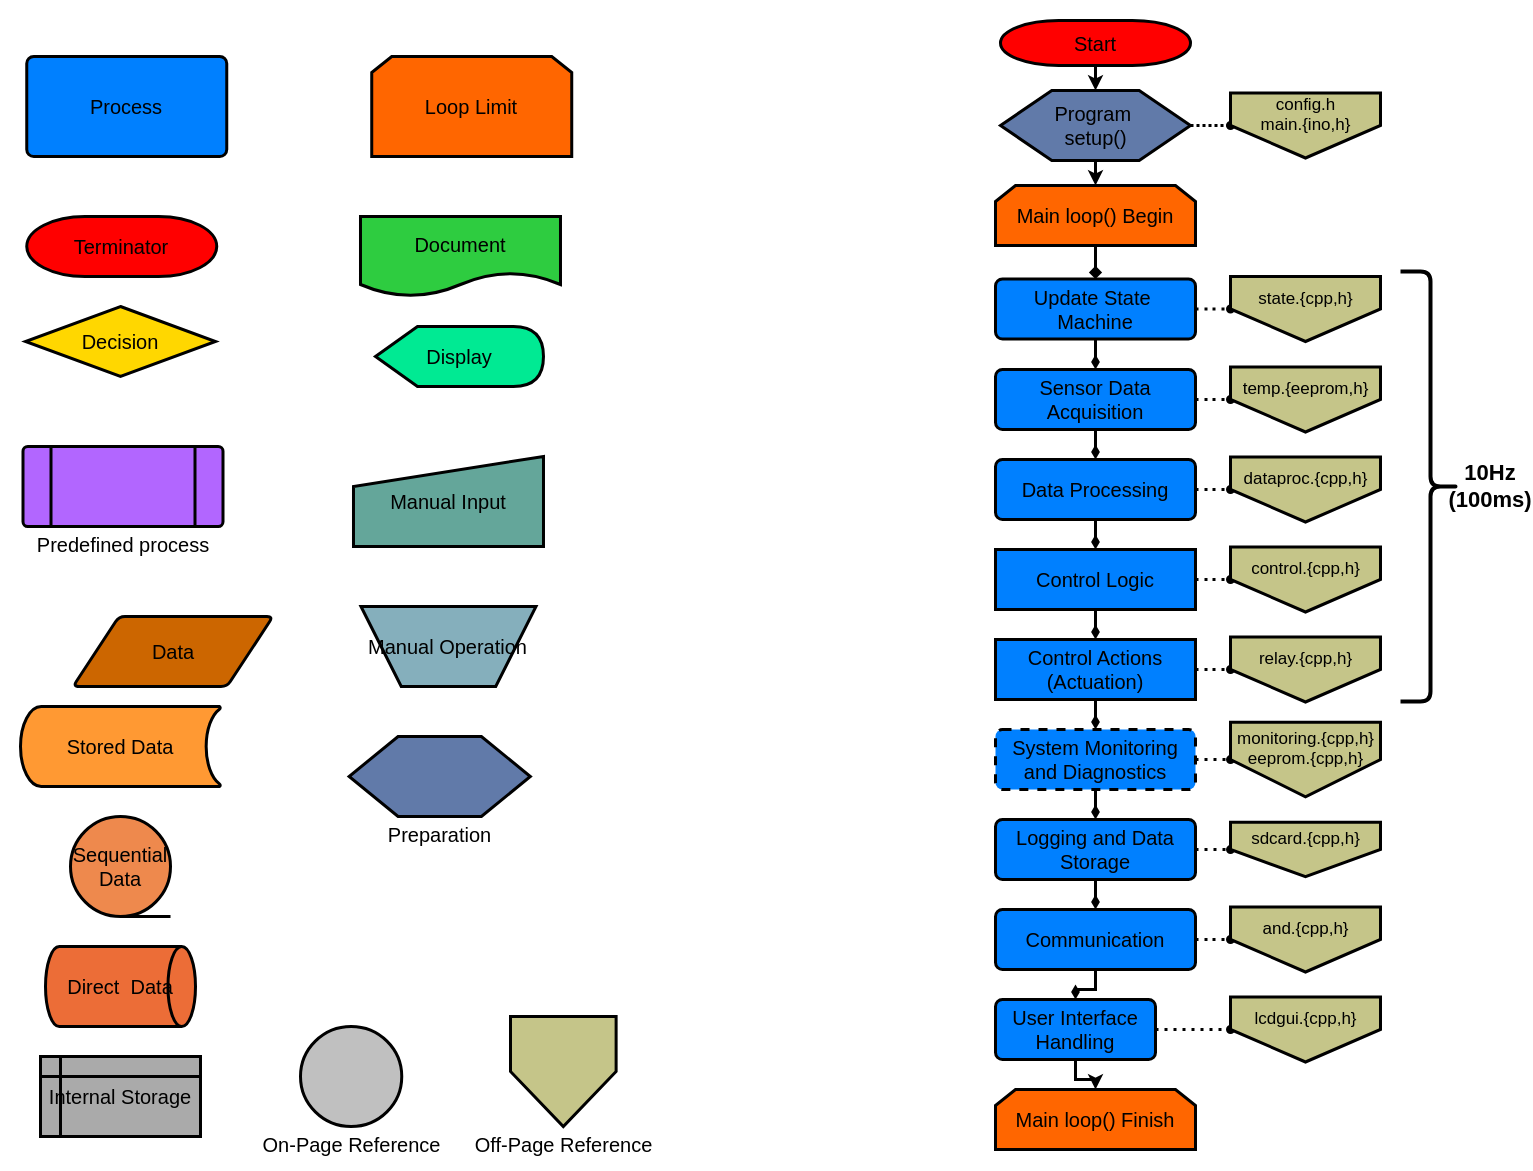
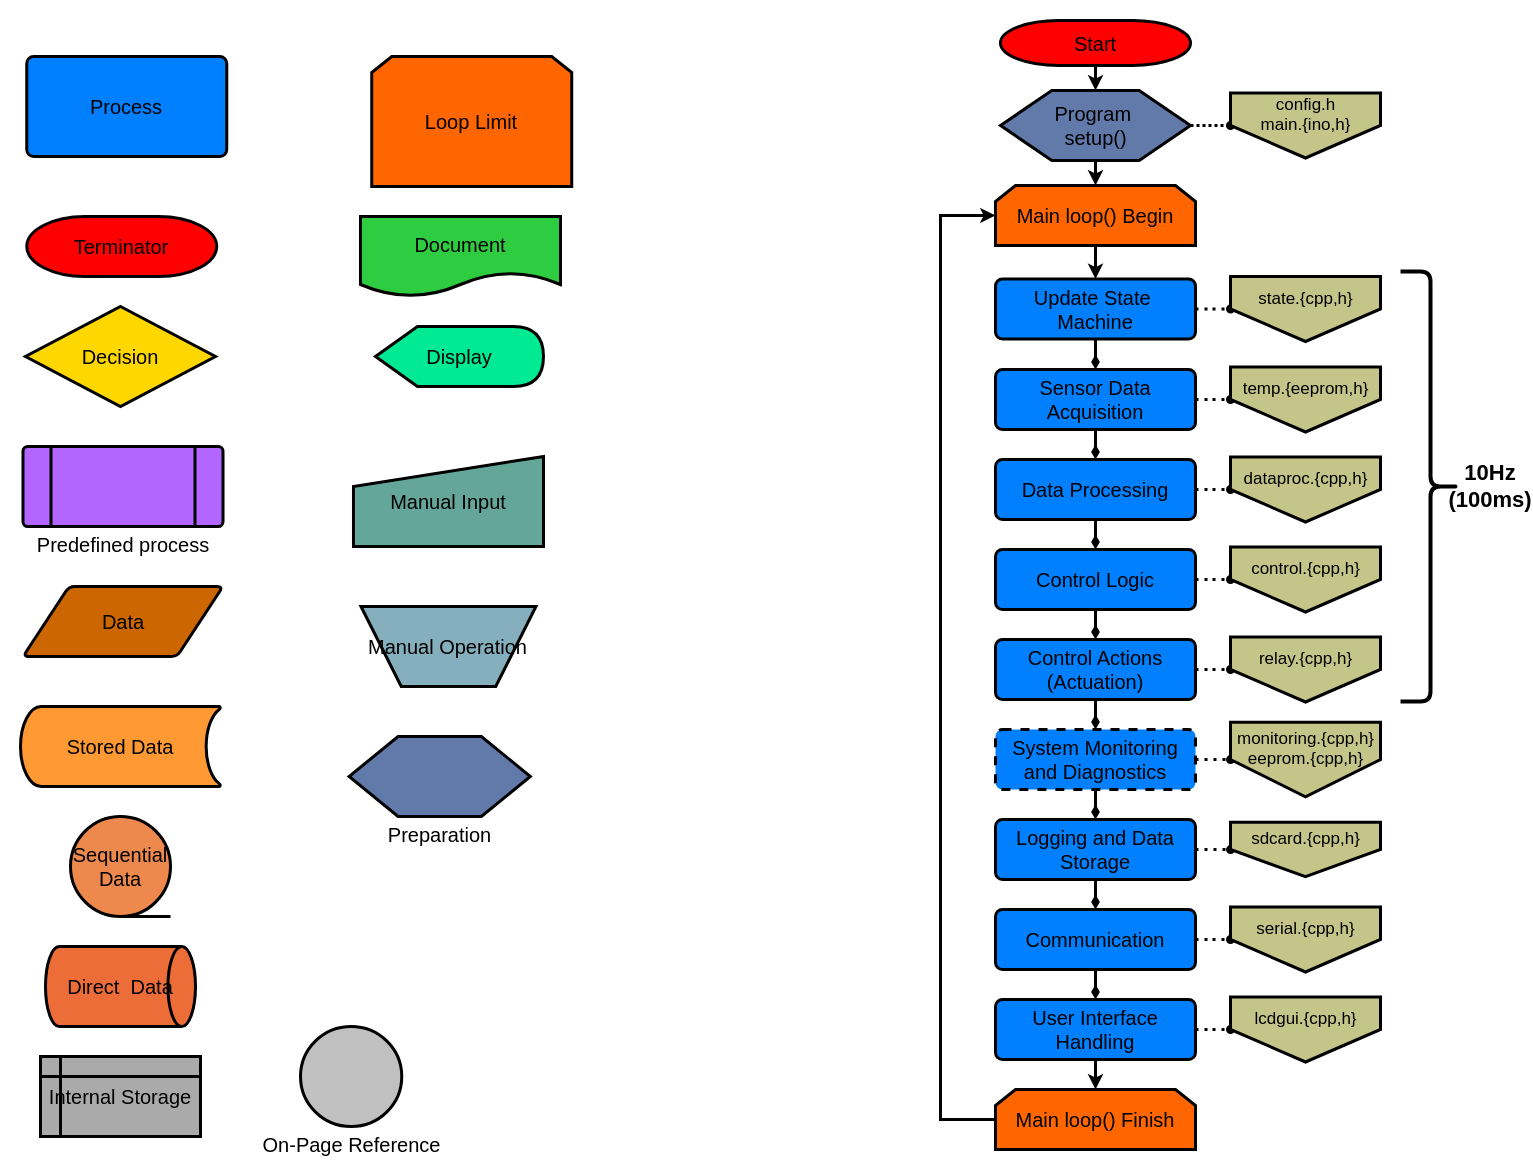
- <mxCell id="20" value="Loop Limit" style="shape=loopLimit;whiteSpace=wrap;html=1;fillColor=#ff6600;fontSize=20;strokeWidth=3;" vertex="1" parent="1"><mxGeometry x="371.24" y="56" width="200" height="100" as="geometry" /></mxCell>
+ <mxCell id="20" value="Loop Limit" style="shape=loopLimit;whiteSpace=wrap;html=1;fillColor=#ff6600;fontSize=20;strokeWidth=3;" vertex="1" parent="1"><mxGeometry x="371.24" y="56" width="200" height="130" as="geometry" /></mxCell>
- <mxCell id="21" value="" style="edgeStyle=orthogonalEdgeStyle;rounded=0;orthogonalLoop=1;jettySize=auto;html=1;strokeWidth=3;endArrow=diamond;" edge="1" parent="1" source="22" target="63"><mxGeometry relative="1" as="geometry" /></mxCell>
+ <mxCell id="21" value="" style="edgeStyle=orthogonalEdgeStyle;rounded=0;orthogonalLoop=1;jettySize=auto;html=1;strokeWidth=3;" edge="1" parent="1" source="22" target="63"><mxGeometry relative="1" as="geometry" /></mxCell>
- <mxCell id="4" value="Decision" style="strokeWidth=3;html=1;shape=mxgraph.flowchart.decision;whiteSpace=wrap;fillColor=#FFD700;fontSize=20;" vertex="1" parent="1"><mxGeometry x="25" y="306" width="190" height="70" as="geometry" /></mxCell>
+ <mxCell id="4" value="Decision" style="strokeWidth=3;html=1;shape=mxgraph.flowchart.decision;whiteSpace=wrap;fillColor=#FFD700;fontSize=20;" vertex="1" parent="1"><mxGeometry x="25" y="306" width="190" height="100" as="geometry" /></mxCell>
- <mxCell id="36" value="Control Logic" style="whiteSpace=wrap;html=1;absoluteArcSize=1;arcSize=14;strokeWidth=3;fillColor=#0080ff;fontSize=20;rounded=0;" vertex="1" parent="1"><mxGeometry x="995" y="549" width="200" height="60" as="geometry" /></mxCell>
+ <mxCell id="36" value="Control Logic" style="rounded=1;whiteSpace=wrap;html=1;absoluteArcSize=1;arcSize=14;strokeWidth=3;fillColor=#0080ff;fontSize=20;" vertex="1" parent="1"><mxGeometry x="995" y="549" width="200" height="60" as="geometry" /></mxCell>
- <mxCell id="7" value="Data" style="shape=parallelogram;html=1;strokeWidth=3;perimeter=parallelogramPerimeter;whiteSpace=wrap;rounded=1;arcSize=12;size=0.23;fillColor=#CC6600;fontSize=20;" vertex="1" parent="1"><mxGeometry x="72.5" y="616" width="200" height="70" as="geometry" /></mxCell>
+ <mxCell id="7" value="Data" style="shape=parallelogram;html=1;strokeWidth=3;perimeter=parallelogramPerimeter;whiteSpace=wrap;rounded=1;arcSize=12;size=0.23;fillColor=#CC6600;fontSize=20;" vertex="1" parent="1"><mxGeometry x="22.5" y="586" width="200" height="70" as="geometry" /></mxCell>
- <mxCell id="39" value="Control Actions (Actuation)" style="whiteSpace=wrap;html=1;absoluteArcSize=1;arcSize=14;strokeWidth=3;fillColor=#0080ff;fontSize=20;rounded=0;" vertex="1" parent="1"><mxGeometry x="995" y="639" width="200" height="60" as="geometry" /></mxCell>
+ <mxCell id="39" value="Control Actions (Actuation)" style="rounded=1;whiteSpace=wrap;html=1;absoluteArcSize=1;arcSize=14;strokeWidth=3;fillColor=#0080ff;fontSize=20;" vertex="1" parent="1"><mxGeometry x="995" y="639" width="200" height="60" as="geometry" /></mxCell>
+ <mxCell id="23" style="edgeStyle=elbowEdgeStyle;rounded=0;orthogonalLoop=1;jettySize=auto;html=1;entryX=0;entryY=0.5;entryDx=0;entryDy=0;exitX=0;exitY=0.5;exitDx=0;exitDy=0;strokeWidth=3;" edge="1" parent="1" source="24" target="22"><mxGeometry relative="1" as="geometry"><Array as="points"><mxPoint x="940" y="619" /></Array></mxGeometry></mxCell>
- <mxCell id="59" value="&lt;div style=&quot;font-size: 17px;&quot;&gt;and.{cpp,h}&lt;/div&gt;&lt;div style=&quot;font-size: 17px;&quot;&gt;&lt;br style=&quot;font-size: 17px;&quot;&gt;&lt;/div&gt;" style="verticalLabelPosition=middle;verticalAlign=middle;html=1;shape=offPageConnector;rounded=0;size=0.5;fillColor=#c5c589;fontSize=17;strokeWidth=3;labelPosition=center;align=center;" vertex="1" parent="1"><mxGeometry x="1230" y="906.5" width="150" height="65" as="geometry" /></mxCell>
+ <mxCell id="59" value="&lt;div style=&quot;font-size: 17px;&quot;&gt;serial.{cpp,h}&lt;/div&gt;&lt;div style=&quot;font-size: 17px;&quot;&gt;&lt;br style=&quot;font-size: 17px;&quot;&gt;&lt;/div&gt;" style="verticalLabelPosition=middle;verticalAlign=middle;html=1;shape=offPageConnector;rounded=0;size=0.5;fillColor=#c5c589;fontSize=17;strokeWidth=3;labelPosition=center;align=center;" vertex="1" parent="1"><mxGeometry x="1230" y="906.5" width="150" height="65" as="geometry" /></mxCell>
- <mxCell id="51" value="User Interface Handling" style="rounded=1;whiteSpace=wrap;html=1;absoluteArcSize=1;arcSize=14;strokeWidth=3;fillColor=#0080ff;fontSize=20;" vertex="1" parent="1"><mxGeometry x="995" y="999" width="160" height="60" as="geometry" /></mxCell>
+ <mxCell id="51" value="User Interface Handling" style="rounded=1;whiteSpace=wrap;html=1;absoluteArcSize=1;arcSize=14;strokeWidth=3;fillColor=#0080ff;fontSize=20;" vertex="1" parent="1"><mxGeometry x="995" y="999" width="200" height="60" as="geometry" /></mxCell>
- <mxCell id="16" value="Off-Page Reference" style="verticalLabelPosition=bottom;verticalAlign=top;html=1;shape=offPageConnector;rounded=0;size=0.5;fillColor=#c5c589;fontSize=20;strokeWidth=3;" vertex="1" parent="1"><mxGeometry x="510" y="1016" width="105.62" height="110" as="geometry" /></mxCell>
